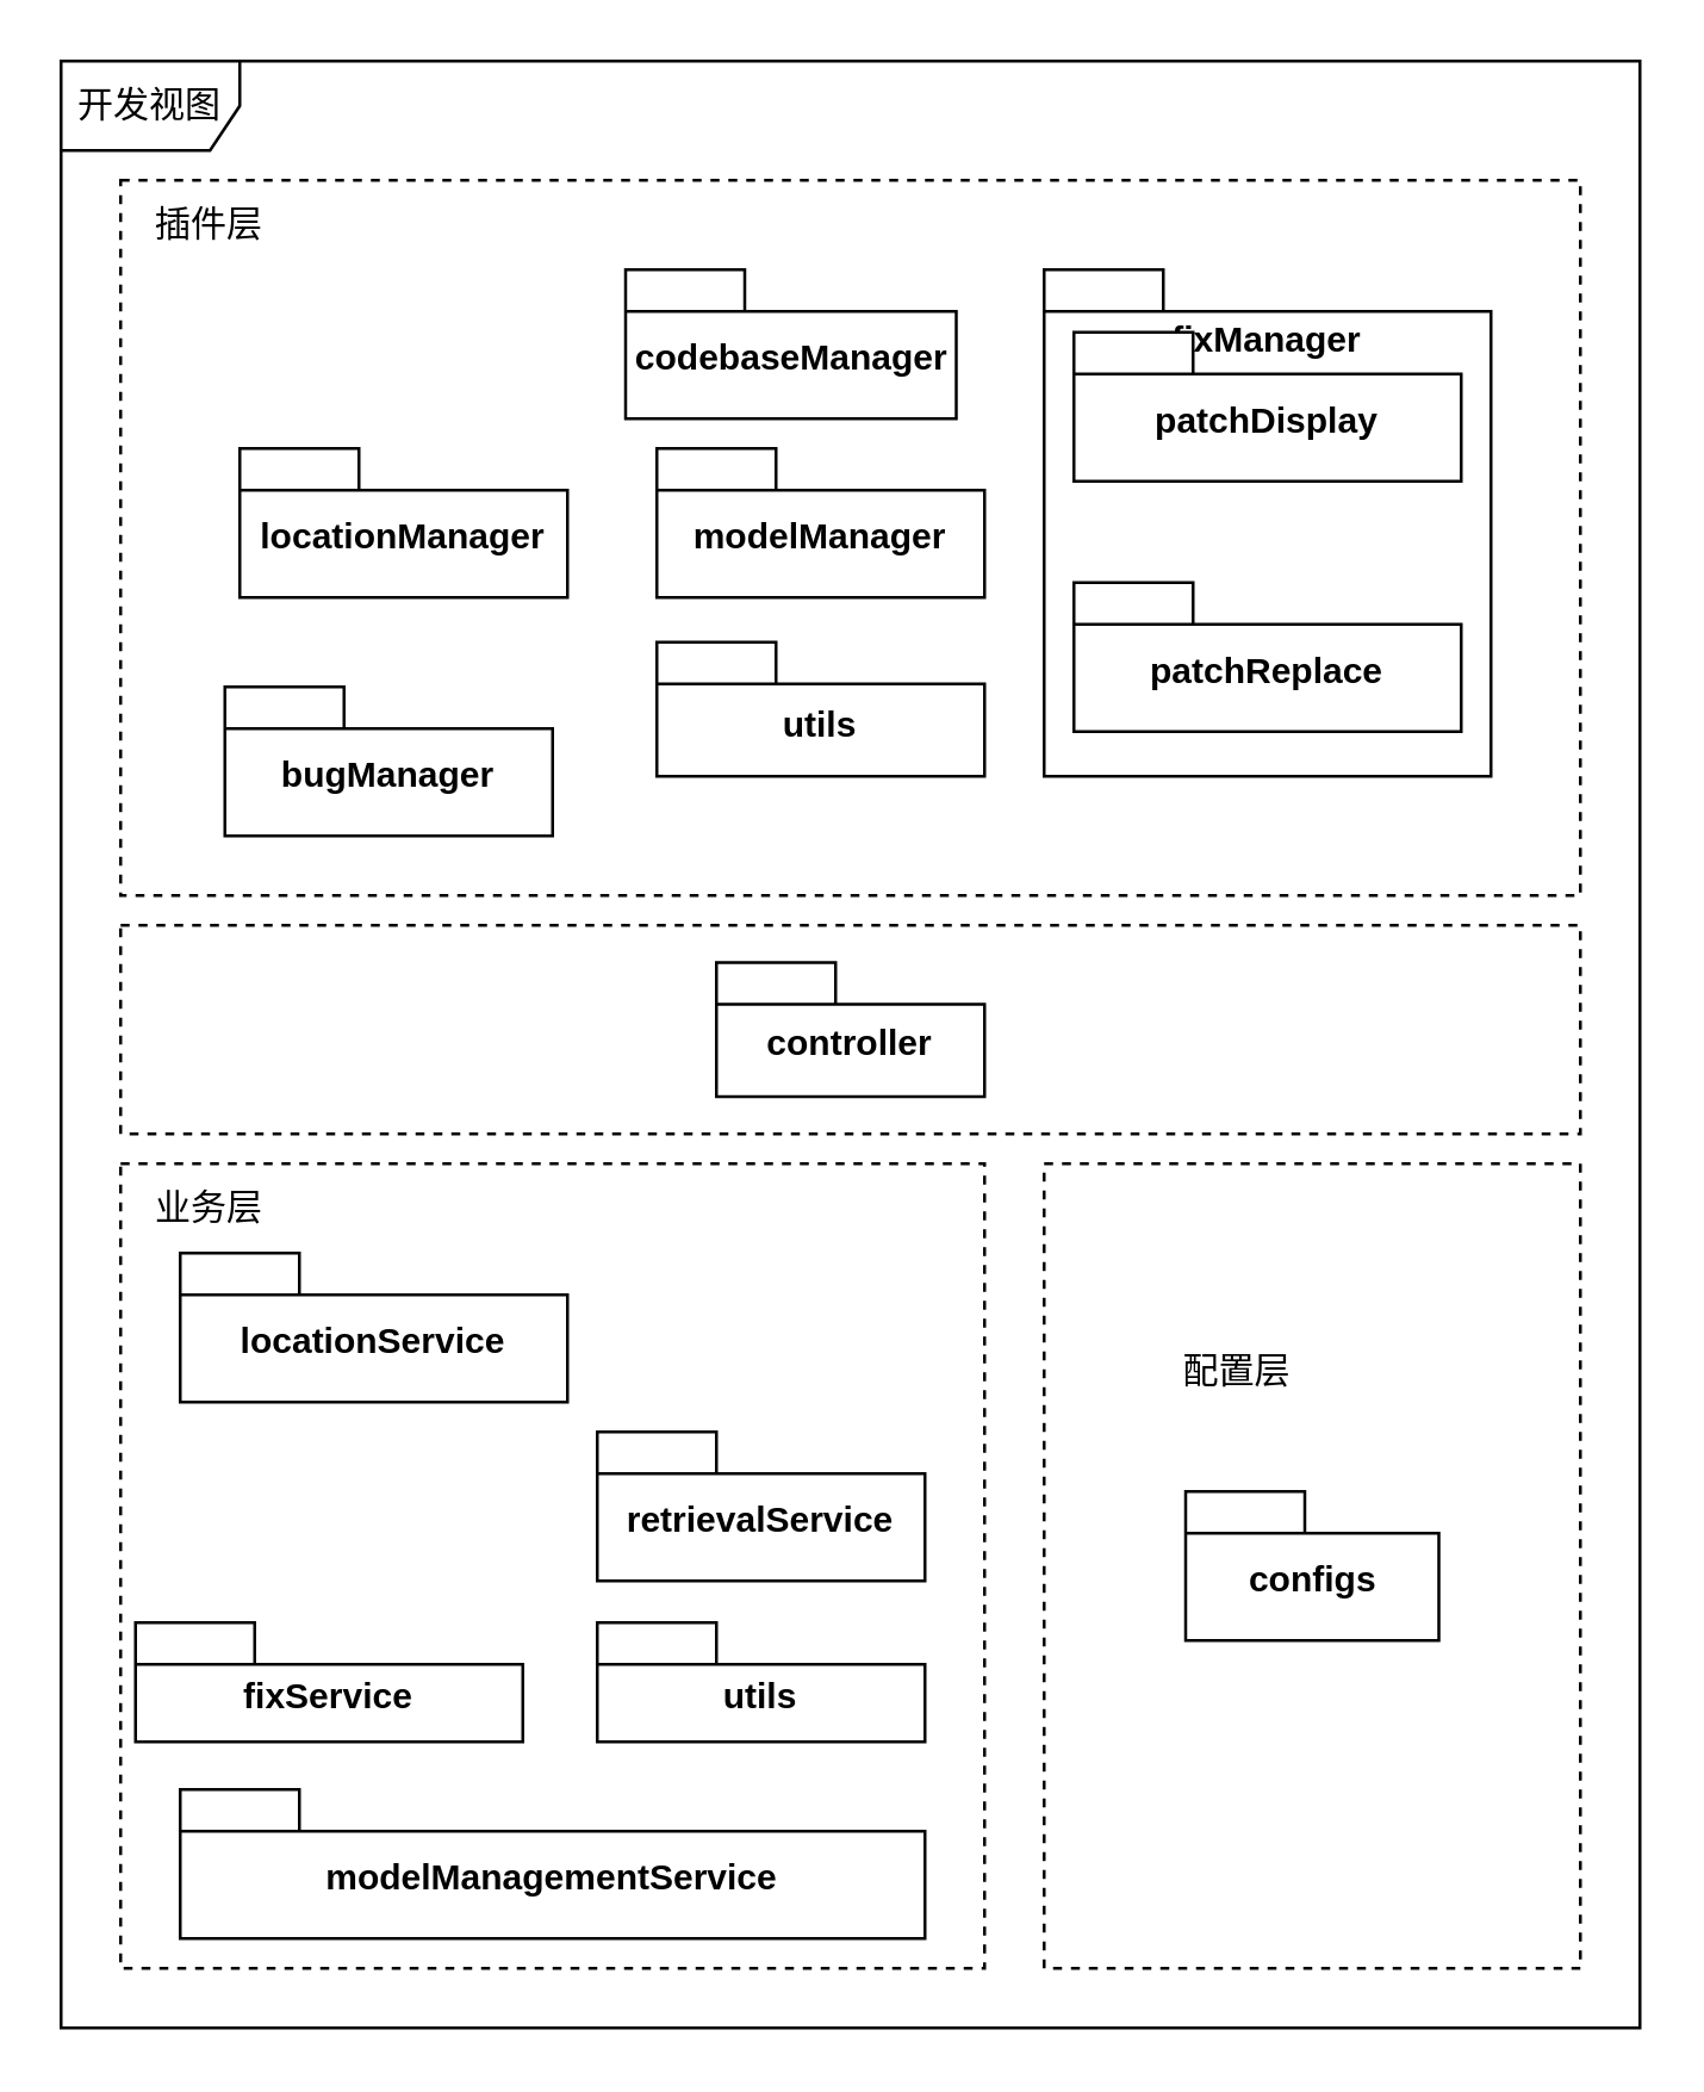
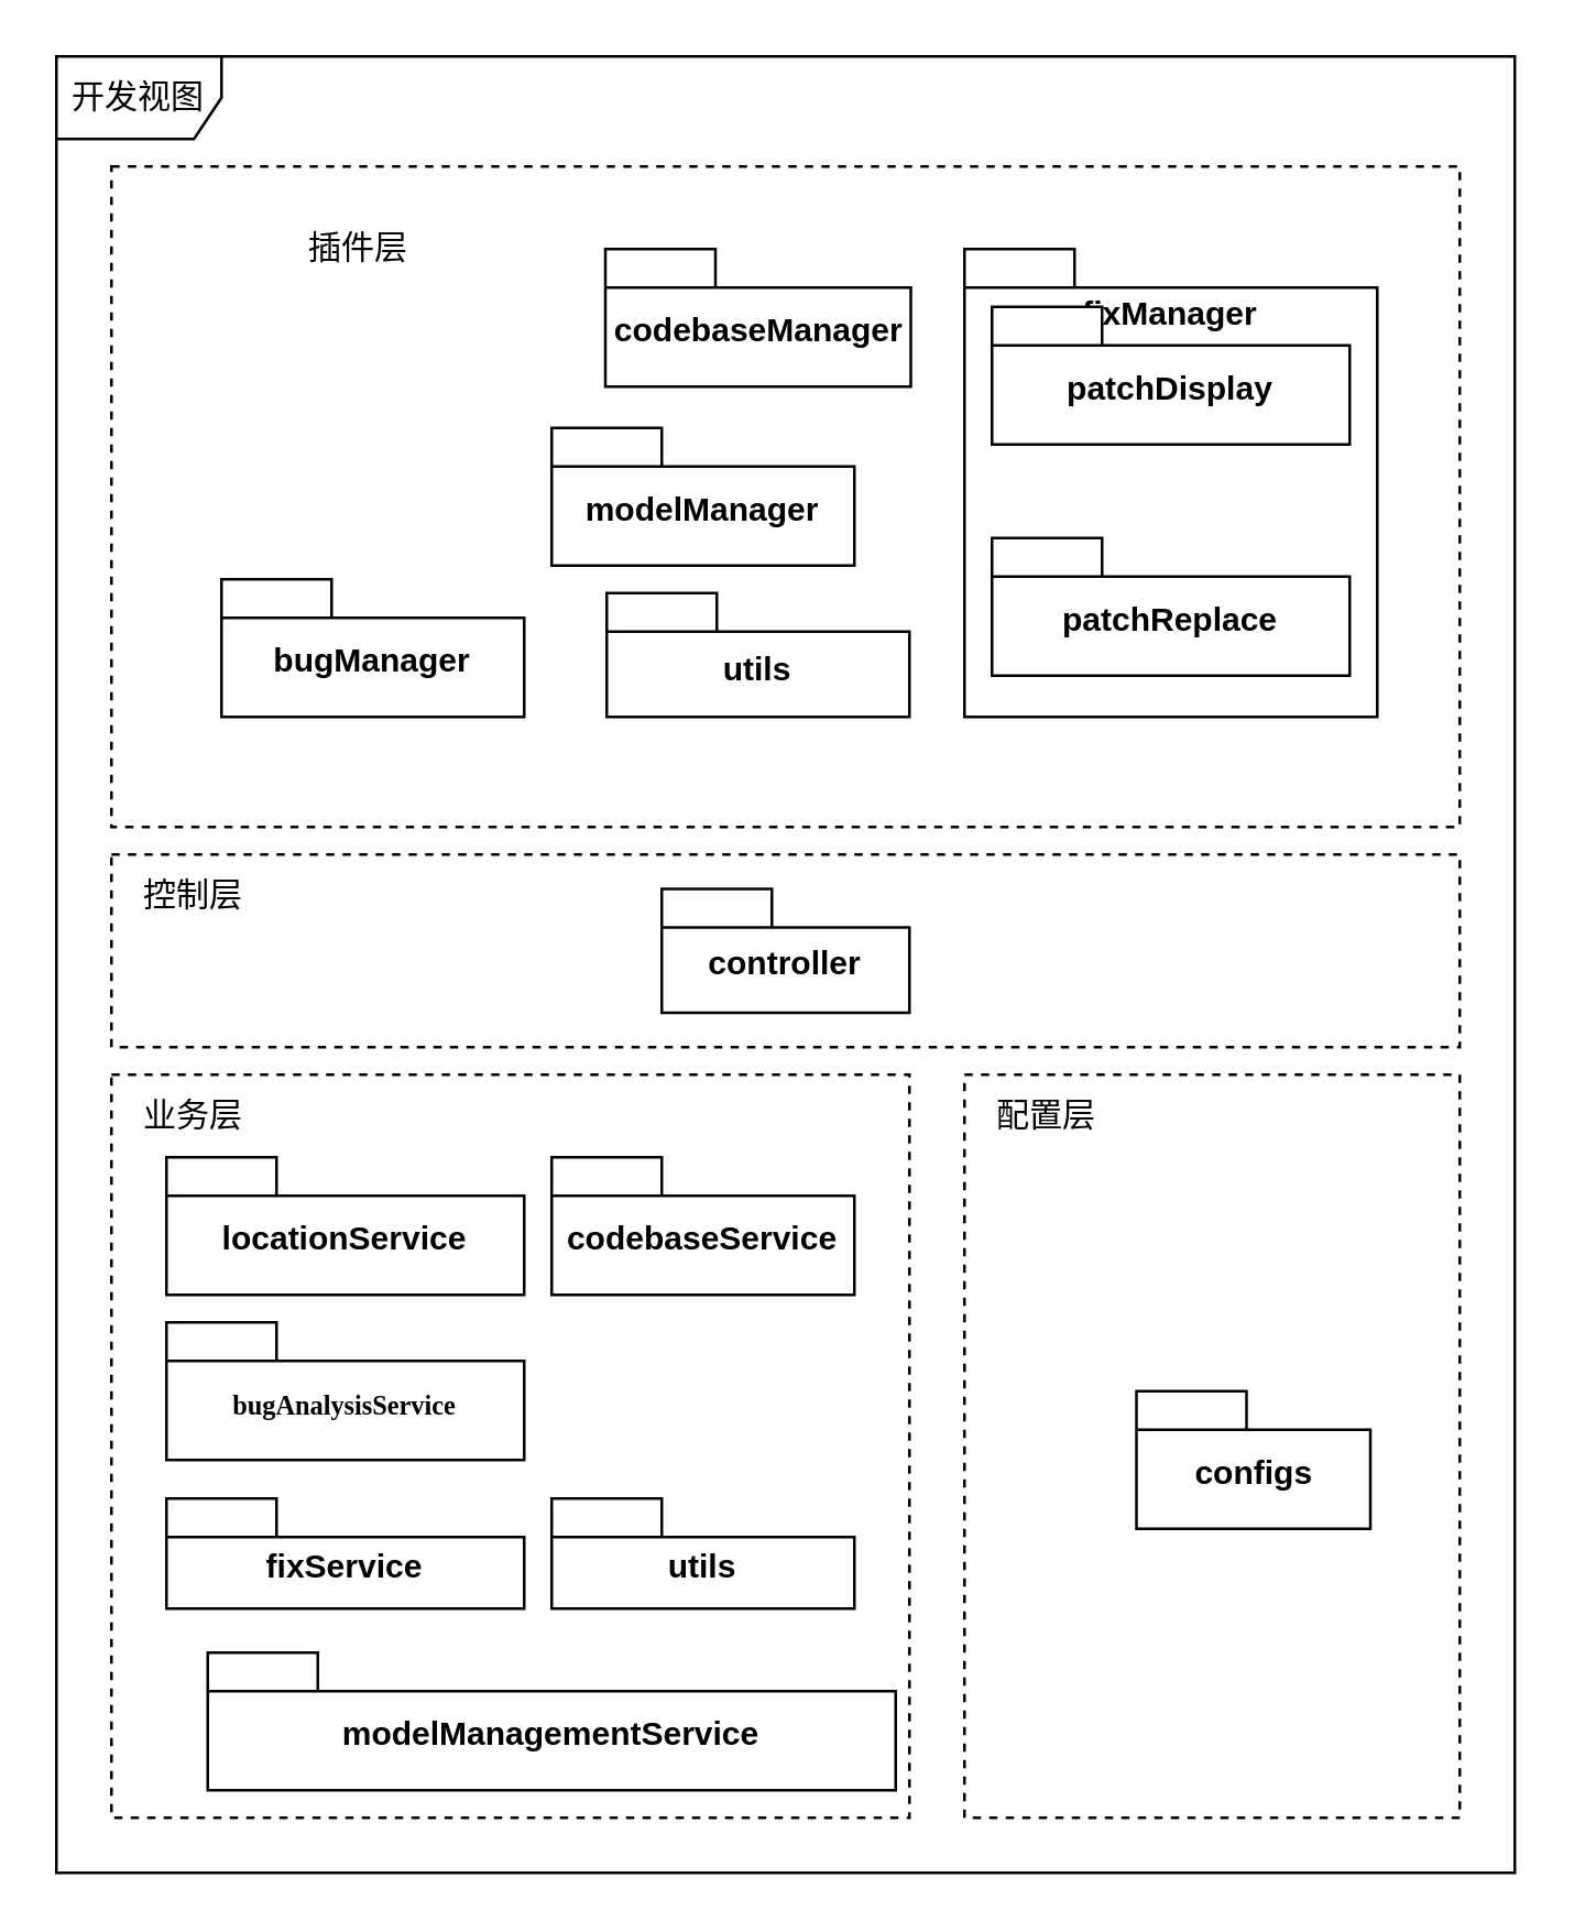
- <mxCell id="6" value="插件层" style="text;html=1;align=center;verticalAlign=middle;whiteSpace=wrap;rounded=0;" vertex="1" parent="1"><mxGeometry x="40" y="60" width="60" height="30" as="geometry" /></mxCell>
+ <mxCell id="6" value="插件层" style="text;html=1;align=center;verticalAlign=middle;whiteSpace=wrap;rounded=0;" vertex="1" parent="1"><mxGeometry x="100" y="75" width="60" height="30" as="geometry" /></mxCell>
- <mxCell id="11" value="codebaseManager" style="shape=folder;fontStyle=1;spacingTop=10;tabWidth=40;tabHeight=14;tabPosition=left;html=1;whiteSpace=wrap;" vertex="1" parent="1"><mxGeometry x="209.5" y="90" width="111" height="50" as="geometry" /></mxCell>
+ <mxCell id="11" value="codebaseManager" style="shape=folder;fontStyle=1;spacingTop=10;tabWidth=40;tabHeight=14;tabPosition=left;html=1;whiteSpace=wrap;" vertex="1" parent="1"><mxGeometry x="219.5" y="90" width="111" height="50" as="geometry" /></mxCell>
- <mxCell id="22" value="locationManager" style="shape=folder;fontStyle=1;spacingTop=10;tabWidth=40;tabHeight=14;tabPosition=left;html=1;whiteSpace=wrap;" vertex="1" parent="1"><mxGeometry x="80" y="150" width="110" height="50" as="geometry" /></mxCell>
- <mxCell id="10" value="modelManager" style="shape=folder;fontStyle=1;spacingTop=10;tabWidth=40;tabHeight=14;tabPosition=left;html=1;whiteSpace=wrap;" vertex="1" parent="1"><mxGeometry x="220" y="150" width="110" height="50" as="geometry" /></mxCell>
+ <mxCell id="10" value="modelManager" style="shape=folder;fontStyle=1;spacingTop=10;tabWidth=40;tabHeight=14;tabPosition=left;html=1;whiteSpace=wrap;" vertex="1" parent="1"><mxGeometry x="200" y="155" width="110" height="50" as="geometry" /></mxCell>
- <mxCell id="9" value="bugManager" style="shape=folder;fontStyle=1;spacingTop=10;tabWidth=40;tabHeight=14;tabPosition=left;html=1;whiteSpace=wrap;" vertex="1" parent="1"><mxGeometry x="75" y="230" width="110" height="50" as="geometry" /></mxCell>
+ <mxCell id="9" value="bugManager" style="shape=folder;fontStyle=1;spacingTop=10;tabWidth=40;tabHeight=14;tabPosition=left;html=1;whiteSpace=wrap;" vertex="1" parent="1"><mxGeometry x="80" y="210" width="110" height="50" as="geometry" /></mxCell>
+ <mxCell id="7" value="控制层" style="text;html=1;align=center;verticalAlign=middle;whiteSpace=wrap;rounded=0;" vertex="1" parent="1"><mxGeometry x="40" y="310" width="60" height="30" as="geometry" /></mxCell>
+ <mxCell id="20" value="codebaseService" style="shape=folder;fontStyle=1;spacingTop=10;tabWidth=40;tabHeight=14;tabPosition=left;html=1;whiteSpace=wrap;" vertex="1" parent="1"><mxGeometry x="200" y="420" width="110" height="50" as="geometry" /></mxCell>
- <mxCell id="15" value="配置层" style="text;html=1;align=center;verticalAlign=middle;whiteSpace=wrap;rounded=0;" vertex="1" parent="1"><mxGeometry x="385" y="445" width="60" height="30" as="geometry" /></mxCell>
+ <mxCell id="15" value="配置层" style="text;html=1;align=center;verticalAlign=middle;whiteSpace=wrap;rounded=0;" vertex="1" parent="1"><mxGeometry x="350" y="390" width="60" height="30" as="geometry" /></mxCell>
+ <mxCell id="25" value="&lt;div&gt;&lt;span style=&quot;font-size: 7.304pt; font-family: Arial-BoldMT;&quot;&gt;bugAnalysisService&lt;/span&gt;&lt;/div&gt;" style="shape=folder;fontStyle=1;spacingTop=10;tabWidth=40;tabHeight=14;tabPosition=left;html=1;whiteSpace=wrap;" vertex="1" parent="1"><mxGeometry x="60" y="480" width="130" height="50" as="geometry" /></mxCell>
- <mxCell id="21" value="retrievalService" style="shape=folder;fontStyle=1;spacingTop=10;tabWidth=40;tabHeight=14;tabPosition=left;html=1;whiteSpace=wrap;" vertex="1" parent="1"><mxGeometry x="200" y="480" width="110" height="50" as="geometry" /></mxCell>
- <mxCell id="16" value="configs" style="shape=folder;fontStyle=1;spacingTop=10;tabWidth=40;tabHeight=14;tabPosition=left;html=1;whiteSpace=wrap;" vertex="1" parent="1"><mxGeometry x="397.5" y="500" width="85" height="50" as="geometry" /></mxCell>
+ <mxCell id="16" value="configs" style="shape=folder;fontStyle=1;spacingTop=10;tabWidth=40;tabHeight=14;tabPosition=left;html=1;whiteSpace=wrap;" vertex="1" parent="1"><mxGeometry x="412.5" y="505" width="85" height="50" as="geometry" /></mxCell>
- <mxCell id="24" value="fixService" style="shape=folder;fontStyle=1;spacingTop=10;tabWidth=40;tabHeight=14;tabPosition=left;html=1;whiteSpace=wrap;" vertex="1" parent="1"><mxGeometry x="45" y="544" width="130" height="40" as="geometry" /></mxCell>
+ <mxCell id="24" value="fixService" style="shape=folder;fontStyle=1;spacingTop=10;tabWidth=40;tabHeight=14;tabPosition=left;html=1;whiteSpace=wrap;" vertex="1" parent="1"><mxGeometry x="60" y="544" width="130" height="40" as="geometry" /></mxCell>
- <mxCell id="19" value="modelManagementService" style="shape=folder;fontStyle=1;spacingTop=10;tabWidth=40;tabHeight=14;tabPosition=left;html=1;whiteSpace=wrap;" vertex="1" parent="1"><mxGeometry x="60" y="600" width="250" height="50" as="geometry" /></mxCell>
+ <mxCell id="19" value="modelManagementService" style="shape=folder;fontStyle=1;spacingTop=10;tabWidth=40;tabHeight=14;tabPosition=left;html=1;whiteSpace=wrap;" vertex="1" parent="1"><mxGeometry x="75" y="600" width="250" height="50" as="geometry" /></mxCell>
